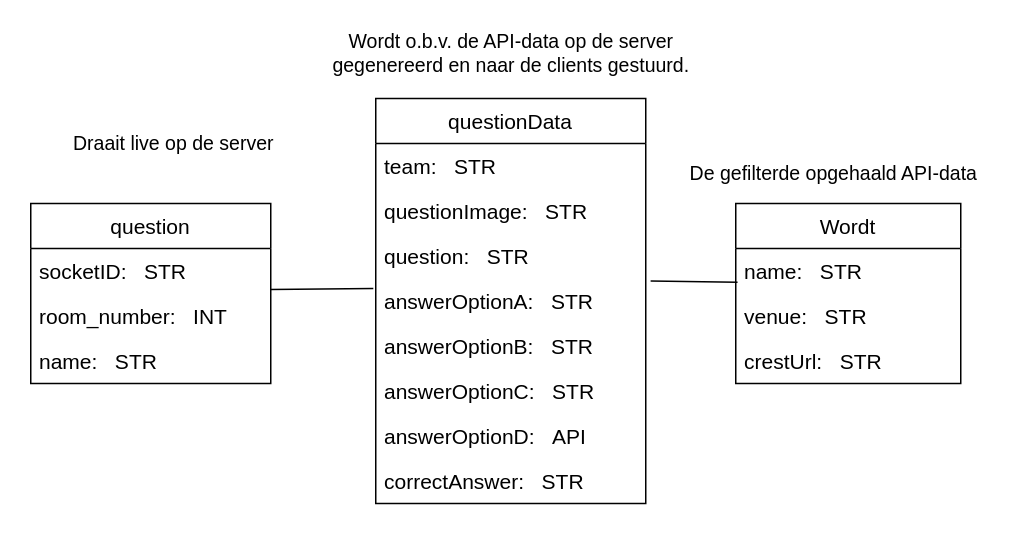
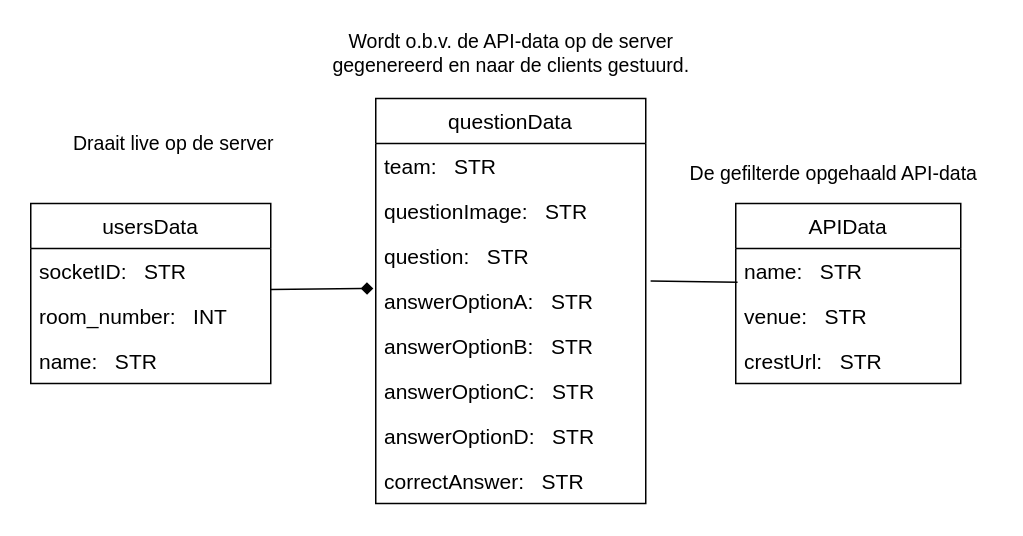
- <mxCell id="2" value="question" style="swimlane;fontStyle=0;childLayout=stackLayout;horizontal=1;startSize=30;horizontalStack=0;resizeParent=1;resizeParentMax=0;resizeLast=0;collapsible=1;marginBottom=0;fontSize=14;" parent="1" vertex="1"><mxGeometry x="20" y="135" width="160" height="120" as="geometry" /></mxCell>
+ <mxCell id="2" value="usersData" style="swimlane;fontStyle=0;childLayout=stackLayout;horizontal=1;startSize=30;horizontalStack=0;resizeParent=1;resizeParentMax=0;resizeLast=0;collapsible=1;marginBottom=0;fontSize=14;" parent="1" vertex="1"><mxGeometry x="20" y="135" width="160" height="120" as="geometry" /></mxCell>
- <mxCell id="6" value="Wordt" style="swimlane;fontStyle=0;childLayout=stackLayout;horizontal=1;startSize=30;horizontalStack=0;resizeParent=1;resizeParentMax=0;resizeLast=0;collapsible=1;marginBottom=0;fontSize=14;" parent="1" vertex="1"><mxGeometry x="490" y="135" width="150" height="120" as="geometry" /></mxCell>
+ <mxCell id="6" value="APIData" style="swimlane;fontStyle=0;childLayout=stackLayout;horizontal=1;startSize=30;horizontalStack=0;resizeParent=1;resizeParentMax=0;resizeLast=0;collapsible=1;marginBottom=0;fontSize=14;" parent="1" vertex="1"><mxGeometry x="490" y="135" width="150" height="120" as="geometry" /></mxCell>
- <mxCell id="19" value="" style="endArrow=none;html=1;rounded=0;exitX=0.997;exitY=-0.087;exitDx=0;exitDy=0;exitPerimeter=0;entryX=-0.009;entryY=0.22;entryDx=0;entryDy=0;entryPerimeter=0;" parent="1" source="4" target="14" edge="1"><mxGeometry width="50" height="50" relative="1" as="geometry"><mxPoint x="170" y="305" as="sourcePoint" /><mxPoint x="220" y="255" as="targetPoint" /></mxGeometry></mxCell>
+ <mxCell id="19" value="" style="endArrow=diamond;html=1;rounded=0;exitX=0.997;exitY=-0.087;exitDx=0;exitDy=0;exitPerimeter=0;entryX=-0.009;entryY=0.22;entryDx=0;entryDy=0;entryPerimeter=0;" parent="1" source="4" target="14" edge="1"><mxGeometry width="50" height="50" relative="1" as="geometry"><mxPoint x="170" y="305" as="sourcePoint" /><mxPoint x="220" y="255" as="targetPoint" /></mxGeometry></mxCell>
- <mxCell id="17" value="answerOptionD:   API" style="text;strokeColor=none;fillColor=none;align=left;verticalAlign=middle;spacingLeft=4;spacingRight=4;overflow=hidden;points=[[0,0.5],[1,0.5]];portConstraint=eastwest;rotatable=0;fontSize=14;" parent="10" vertex="1"><mxGeometry y="210" width="180" height="30" as="geometry" /></mxCell>
+ <mxCell id="17" value="answerOptionD:   STR" style="text;strokeColor=none;fillColor=none;align=left;verticalAlign=middle;spacingLeft=4;spacingRight=4;overflow=hidden;points=[[0,0.5],[1,0.5]];portConstraint=eastwest;rotatable=0;fontSize=14;" parent="10" vertex="1"><mxGeometry y="210" width="180" height="30" as="geometry" /></mxCell>
